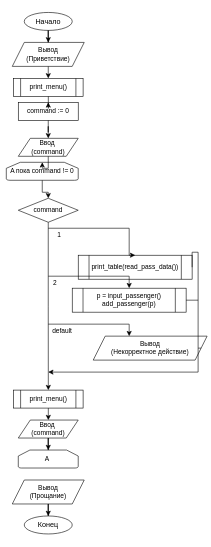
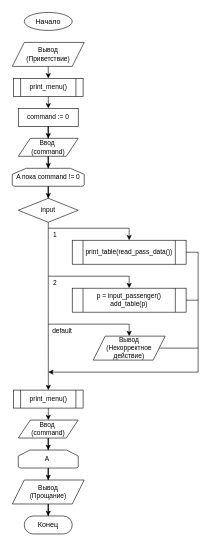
- <mxCell id="2" style="edgeStyle=orthogonalEdgeStyle;rounded=0;orthogonalLoop=1;jettySize=auto;html=1;strokeColor=#000000;" edge="1" parent="1" source="3" target="9"><mxGeometry relative="1" as="geometry" /></mxCell>
- <mxCell id="13" value="&lt;font color=&quot;#030303&quot;&gt;command := 0&lt;br&gt;&lt;/font&gt;" style="rounded=0;whiteSpace=wrap;html=1;strokeColor=#000000;align=center;verticalAlign=middle;fontFamily=Helvetica;fontSize=11;fontColor=default;fillColor=none;" parent="1" vertex="1"><mxGeometry x="30" y="170" width="100" height="30" as="geometry" /></mxCell>
+ <mxCell id="13" value="&lt;font color=&quot;#030303&quot;&gt;command := 0&lt;br&gt;&lt;/font&gt;" style="rounded=0;whiteSpace=wrap;html=1;strokeColor=#000000;align=center;verticalAlign=middle;fontFamily=Helvetica;fontSize=11;fontColor=default;fillColor=none;" parent="1" vertex="1"><mxGeometry x="30" y="180" width="100" height="30" as="geometry" /></mxCell>
- <mxCell id="15" value="A пока command != 0" style="strokeWidth=1;html=1;shape=mxgraph.flowchart.loop_limit;whiteSpace=wrap;rounded=0;strokeColor=#000000;align=center;verticalAlign=middle;fontFamily=Helvetica;fontSize=11;fontColor=#000000;fillColor=none;" vertex="1" parent="1"><mxGeometry x="10.01" y="270" width="120" height="30" as="geometry" /></mxCell>
+ <mxCell id="15" value="A пока command != 0" style="strokeWidth=1;html=1;shape=mxgraph.flowchart.loop_limit;whiteSpace=wrap;rounded=0;strokeColor=#000000;align=center;verticalAlign=middle;fontFamily=Helvetica;fontSize=11;fontColor=#000000;fillColor=none;" vertex="1" parent="1"><mxGeometry x="20.01" y="280" width="120" height="30" as="geometry" /></mxCell>
- <mxCell id="19" value="command" style="strokeWidth=1;html=1;shape=mxgraph.flowchart.decision;whiteSpace=wrap;fontSize=11;fillColor=none;strokeColor=#000000;rounded=0;fontColor=#000000;fillColor=none;" vertex="1" parent="1"><mxGeometry x="30" y="330" width="100" height="40" as="geometry" /></mxCell>
+ <mxCell id="19" value="input" style="strokeWidth=1;html=1;shape=mxgraph.flowchart.decision;whiteSpace=wrap;fontSize=11;fillColor=none;strokeColor=#000000;rounded=0;fontColor=#000000;fillColor=none;" vertex="1" parent="1"><mxGeometry x="30" y="330" width="100" height="40" as="geometry" /></mxCell>
- <mxCell id="7" value="print_table(read_pass_data())" style="shape=process;whiteSpace=wrap;html=1;backgroundOutline=1;fontSize=11;fillColor=none;strokeColor=#000000;fontColor=#000000;strokeWidth=1;rounded=0;size=0.094;" parent="1" vertex="1"><mxGeometry x="130" y="425" width="190" height="40" as="geometry" /></mxCell>
+ <mxCell id="7" value="print_table(read_pass_data())" style="shape=process;whiteSpace=wrap;html=1;backgroundOutline=1;fontSize=11;fillColor=none;strokeColor=#000000;fontColor=#000000;strokeWidth=1;rounded=0;size=0.094;" parent="1" vertex="1"><mxGeometry x="120" y="400" width="190" height="40" as="geometry" /></mxCell>
- <mxCell id="24" value="p = input_passenger()&lt;br&gt;add_passenger(p)" style="shape=process;whiteSpace=wrap;html=1;backgroundOutline=1;fontSize=11;fillColor=none;strokeColor=#000000;fontColor=#000000;strokeWidth=1;rounded=0;size=0.094;" vertex="1" parent="1"><mxGeometry x="120" y="480" width="190" height="40" as="geometry" /></mxCell>
+ <mxCell id="24" value="p = input_passenger()&lt;br&gt;add_table(p)" style="shape=process;whiteSpace=wrap;html=1;backgroundOutline=1;fontSize=11;fillColor=none;strokeColor=#000000;fontColor=#000000;strokeWidth=1;rounded=0;size=0.094;" vertex="1" parent="1"><mxGeometry x="120" y="480" width="190" height="40" as="geometry" /></mxCell>
- <mxCell id="28" value="&lt;font color=&quot;#030303&quot;&gt;Вывод &lt;br&gt;(Некорректное действие)&lt;br&gt;&lt;/font&gt;" style="shape=parallelogram;perimeter=parallelogramPerimeter;whiteSpace=wrap;html=1;fixedSize=1;rounded=0;strokeColor=#000000;align=center;verticalAlign=middle;fontFamily=Helvetica;fontSize=11;fontColor=default;fillColor=none;" vertex="1" parent="1"><mxGeometry x="155" y="560" width="190" height="40" as="geometry" /></mxCell>
+ <mxCell id="28" value="&lt;font color=&quot;#030303&quot;&gt;Вывод &lt;br&gt;(Некорректное действие)&lt;br&gt;&lt;/font&gt;" style="shape=parallelogram;perimeter=parallelogramPerimeter;whiteSpace=wrap;html=1;fixedSize=1;rounded=0;strokeColor=#000000;align=center;verticalAlign=middle;fontFamily=Helvetica;fontSize=11;fontColor=default;fillColor=none;" vertex="1" parent="1"><mxGeometry x="155" y="560" width="120" height="40" as="geometry" /></mxCell>
+ <mxCell id="35" style="edgeStyle=orthogonalEdgeStyle;rounded=0;orthogonalLoop=1;jettySize=auto;html=1;strokeColor=#000000;" edge="1" parent="1" source="36" target="21"><mxGeometry relative="1" as="geometry" /></mxCell>
- <mxCell id="22" value="&lt;font color=&quot;#000000&quot;&gt;Конец&lt;/font&gt;" style="ellipse;whiteSpace=wrap;html=1;fontSize=12;glass=0;strokeWidth=1;shadow=0;arcSize=50;strokeColor=#050505;fillColor=none;" vertex="1" parent="1"><mxGeometry x="40" y="860" width="80" height="30" as="geometry" /></mxCell>
+ <mxCell id="22" value="&lt;font color=&quot;#000000&quot;&gt;Конец&lt;/font&gt;" style="rounded=1;whiteSpace=wrap;html=1;fontSize=12;glass=0;strokeWidth=1;shadow=0;arcSize=50;strokeColor=#050505;fillColor=none;" vertex="1" parent="1"><mxGeometry x="40" y="860" width="80" height="30" as="geometry" /></mxCell>
